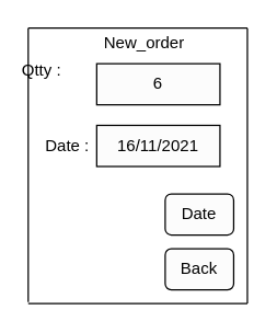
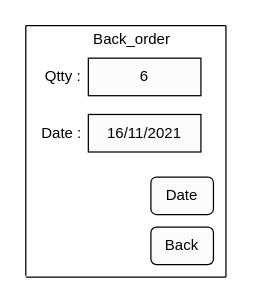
- <mxCell id="8" value="New_order" style="text;html=1;strokeColor=none;fillColor=none;align=center;verticalAlign=middle;whiteSpace=wrap;rounded=0;" parent="1" vertex="1"><mxGeometry x="60" y="21" width="90" height="20" as="geometry" /></mxCell>
+ <mxCell id="8" value="Back_order" style="text;html=1;strokeColor=none;fillColor=none;align=center;verticalAlign=middle;whiteSpace=wrap;rounded=0;" parent="1" vertex="1"><mxGeometry x="60" y="21" width="90" height="20" as="geometry" /></mxCell>
- <mxCell id="2" value="Qtty :" style="text;html=1;strokeColor=none;fillColor=none;align=center;verticalAlign=middle;whiteSpace=wrap;rounded=0;" parent="1" vertex="1"><mxGeometry x="10" y="41" width="40" height="20" as="geometry" /></mxCell>
+ <mxCell id="2" value="Qtty :" style="text;html=1;strokeColor=none;fillColor=none;align=center;verticalAlign=middle;whiteSpace=wrap;rounded=0;" parent="1" vertex="1"><mxGeometry x="30" y="51" width="40" height="20" as="geometry" /></mxCell>
